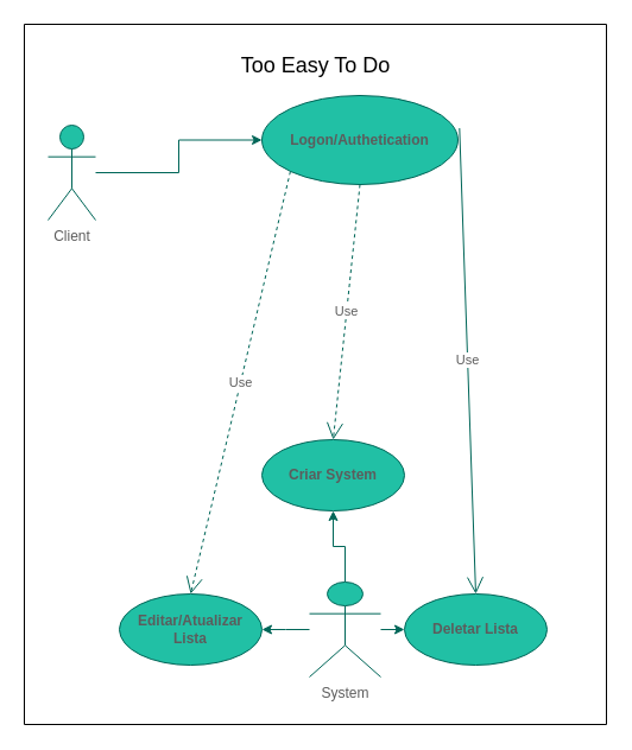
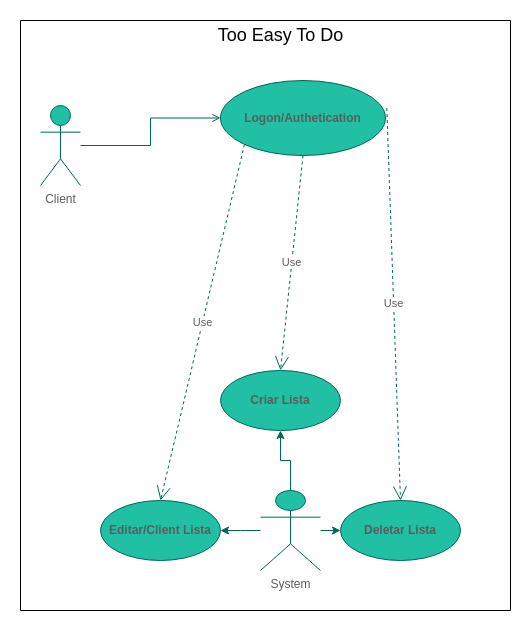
- <mxCell id="16" value="&lt;span lang=&quot;EN-US&quot;&gt;&lt;font style=&quot;font-size: 18px;&quot;&gt;Too Easy To Do&lt;/font&gt;&lt;/span&gt;" style="text;html=1;strokeColor=none;fillColor=none;align=center;verticalAlign=middle;whiteSpace=wrap;rounded=0;" parent="15" vertex="1"><mxGeometry x="177.5" y="20" width="135" height="30" as="geometry" /></mxCell>
+ <mxCell id="16" value="&lt;span lang=&quot;EN-US&quot;&gt;&lt;font style=&quot;font-size: 18px;&quot;&gt;Too Easy To Do&lt;/font&gt;&lt;/span&gt;" style="text;html=1;strokeColor=none;fillColor=none;align=center;verticalAlign=middle;whiteSpace=wrap;rounded=0;" parent="15" vertex="1"><mxGeometry x="192.5" width="135" height="30" as="geometry" /></mxCell>
- <mxCell id="2" value="" style="edgeStyle=orthogonalEdgeStyle;rounded=0;orthogonalLoop=1;jettySize=auto;html=1;strokeColor=#006658;fontColor=#5C5C5C;" parent="1" source="3" target="8" edge="1"><mxGeometry relative="1" as="geometry" /></mxCell>
+ <mxCell id="2" value="" style="edgeStyle=orthogonalEdgeStyle;rounded=0;orthogonalLoop=1;jettySize=auto;html=1;strokeColor=#006658;fontColor=#5C5C5C;endArrow=open;" parent="1" source="3" target="8" edge="1"><mxGeometry relative="1" as="geometry" /></mxCell>
- <mxCell id="10" value="&lt;b&gt;Criar System&lt;/b&gt;" style="ellipse;whiteSpace=wrap;html=1;verticalAlign=middle;fillColor=#21C0A5;strokeColor=#006658;fontColor=#5C5C5C;" parent="1" vertex="1"><mxGeometry x="220" y="370" width="120" height="60" as="geometry" /></mxCell>
+ <mxCell id="10" value="&lt;b&gt;Criar Lista&lt;/b&gt;" style="ellipse;whiteSpace=wrap;html=1;verticalAlign=middle;fillColor=#21C0A5;strokeColor=#006658;fontColor=#5C5C5C;" parent="1" vertex="1"><mxGeometry x="220" y="370" width="120" height="60" as="geometry" /></mxCell>
- <mxCell id="12" value="Use" style="endArrow=open;endSize=12;dashed=0;html=1;rounded=1;sketch=0;fontColor=#5C5C5C;strokeColor=#006658;fillColor=#21C0A5;curved=0;jumpStyle=none;entryX=0.5;entryY=0;entryDx=0;entryDy=0;exitX=1.008;exitY=0.367;exitDx=0;exitDy=0;exitPerimeter=0;" parent="1" source="8" target="11" edge="1"><mxGeometry width="160" relative="1" as="geometry"><mxPoint x="230" y="140" as="sourcePoint" /><mxPoint x="290" y="390.02" as="targetPoint" /><Array as="points" /></mxGeometry></mxCell>
+ <mxCell id="12" value="Use" style="endArrow=open;endSize=12;dashed=1;html=1;rounded=1;sketch=0;fontColor=#5C5C5C;strokeColor=#006658;fillColor=#21C0A5;curved=0;jumpStyle=none;entryX=0.5;entryY=0;entryDx=0;entryDy=0;exitX=1.008;exitY=0.367;exitDx=0;exitDy=0;exitPerimeter=0;" parent="1" source="8" target="11" edge="1"><mxGeometry width="160" relative="1" as="geometry"><mxPoint x="230" y="140" as="sourcePoint" /><mxPoint x="290" y="390.02" as="targetPoint" /><Array as="points" /></mxGeometry></mxCell>
- <mxCell id="9" value="&lt;b&gt;Editar/Atualizar Lista&lt;/b&gt;" style="ellipse;whiteSpace=wrap;html=1;verticalAlign=middle;fillColor=#21C0A5;strokeColor=#006658;fontColor=#5C5C5C;" parent="1" vertex="1"><mxGeometry x="100" y="500" width="120" height="60" as="geometry" /></mxCell>
+ <mxCell id="9" value="&lt;b&gt;Editar/Client Lista&lt;/b&gt;" style="ellipse;whiteSpace=wrap;html=1;verticalAlign=middle;fillColor=#21C0A5;strokeColor=#006658;fontColor=#5C5C5C;" parent="1" vertex="1"><mxGeometry x="100" y="500" width="120" height="60" as="geometry" /></mxCell>
